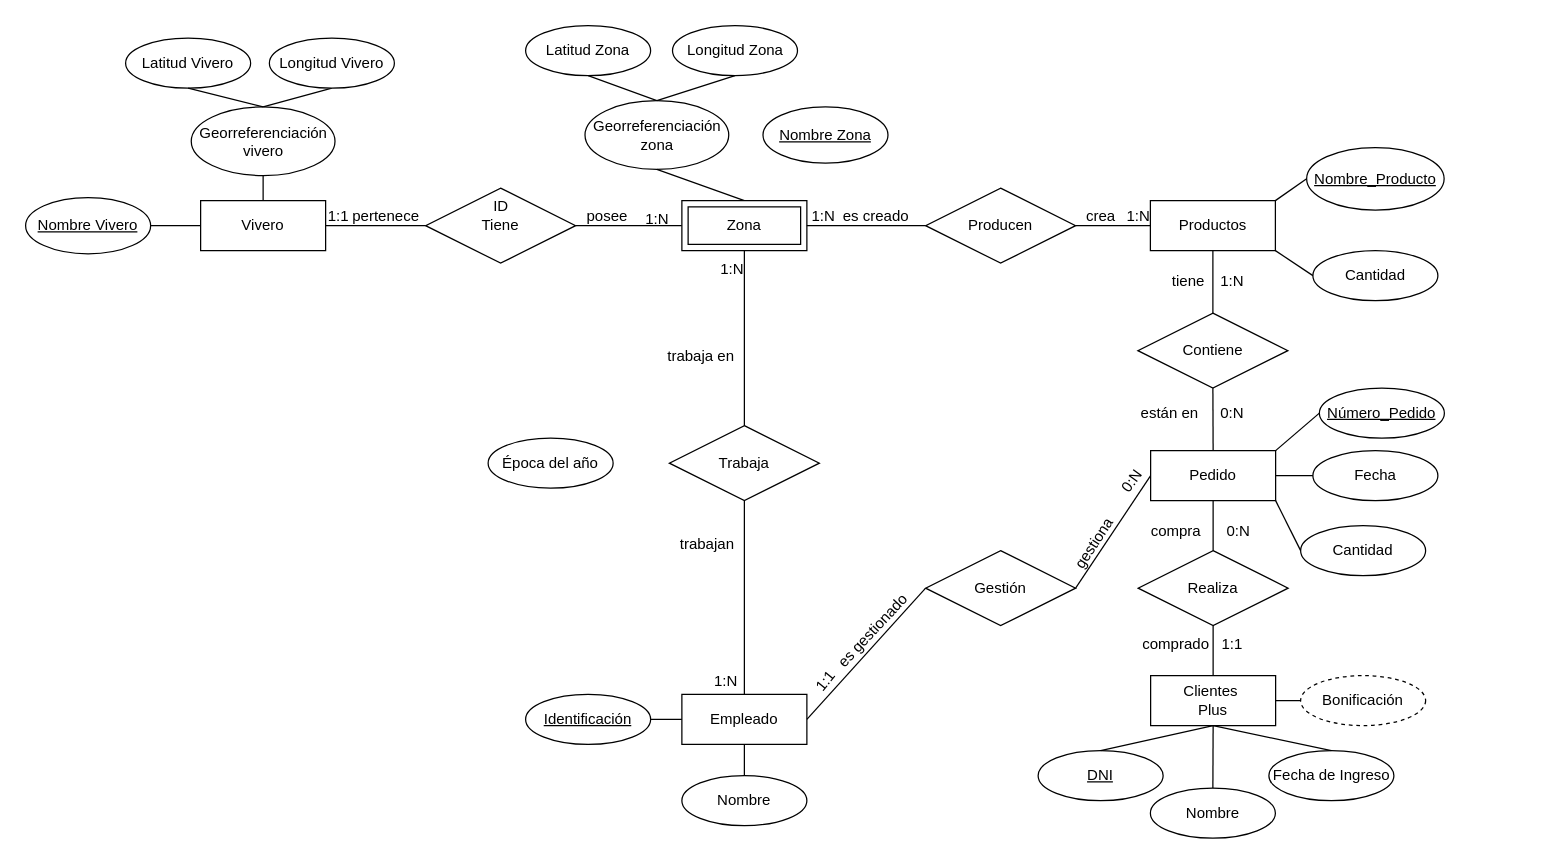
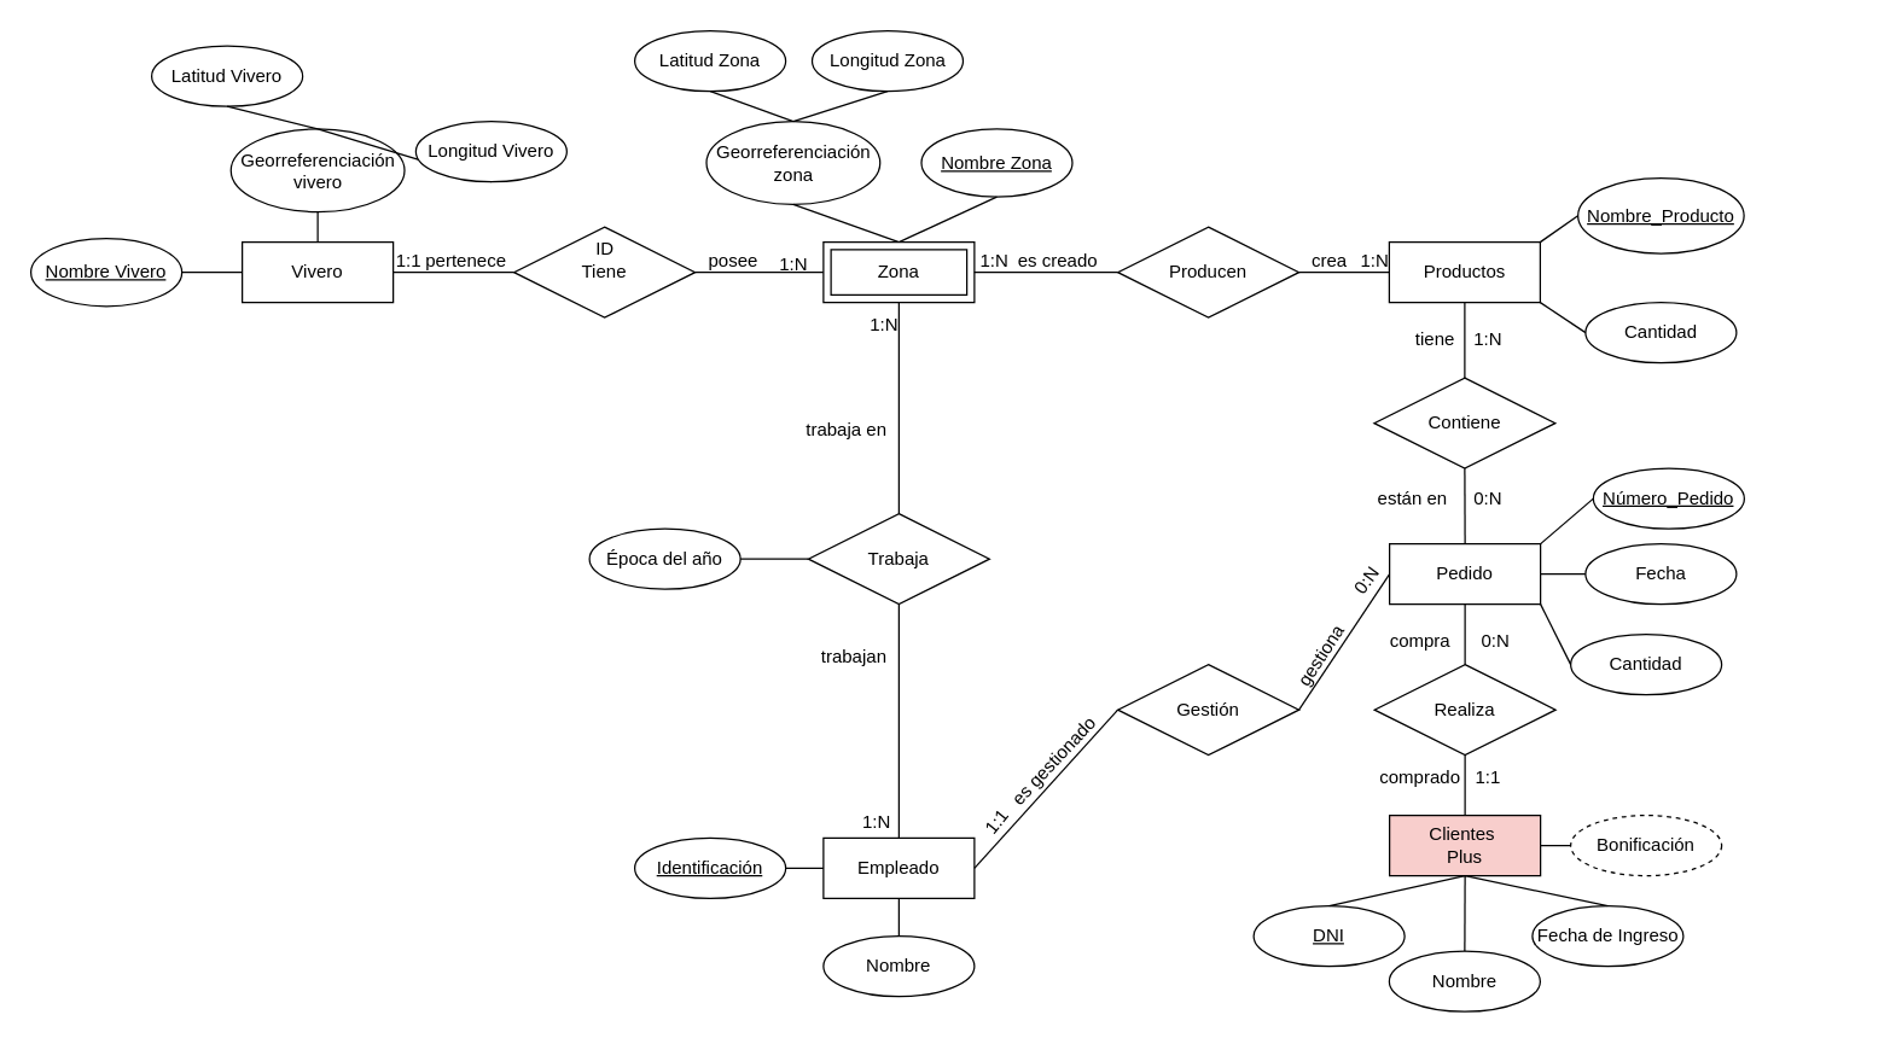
- <mxCell id="17" value="Longitud Vivero" style="ellipse;whiteSpace=wrap;html=1;align=center;" vertex="1" parent="1"><mxGeometry x="215" y="30" width="100" height="40" as="geometry" /></mxCell>
+ <mxCell id="17" value="Longitud Vivero" style="ellipse;whiteSpace=wrap;html=1;align=center;" vertex="1" parent="1"><mxGeometry x="275" y="80" width="100" height="40" as="geometry" /></mxCell>
+ <mxCell id="29" value="" style="endArrow=none;html=1;rounded=0;exitX=0.5;exitY=0;exitDx=0;exitDy=0;entryX=0.5;entryY=1;entryDx=0;entryDy=0;" edge="1" parent="1" source="113" target="28"><mxGeometry relative="1" as="geometry"><mxPoint x="710" y="180" as="sourcePoint" /><mxPoint x="800" y="138" as="targetPoint" /></mxGeometry></mxCell>
+ <mxCell id="30" value="" style="resizable=0;html=1;whiteSpace=wrap;align=right;verticalAlign=bottom;" connectable="0" vertex="1" parent="29"><mxGeometry x="1" relative="1" as="geometry" /></mxCell>
+ <mxCell id="124" value="" style="endArrow=none;html=1;rounded=0;exitX=1;exitY=0.5;exitDx=0;exitDy=0;entryX=0;entryY=0.5;entryDx=0;entryDy=0;" edge="1" parent="1" source="123" target="43"><mxGeometry relative="1" as="geometry"><mxPoint x="605" y="350" as="sourcePoint" /><mxPoint x="605" y="210" as="targetPoint" /></mxGeometry></mxCell>
+ <mxCell id="125" value="" style="resizable=0;html=1;whiteSpace=wrap;align=right;verticalAlign=bottom;" connectable="0" vertex="1" parent="124"><mxGeometry x="1" relative="1" as="geometry" /></mxCell>
- <mxCell id="23" value="&lt;div&gt;Clientes&amp;nbsp;&lt;/div&gt;&lt;div&gt;Plus&lt;/div&gt;" style="whiteSpace=wrap;html=1;align=center;" vertex="1" parent="1"><mxGeometry x="920" y="540" width="100" height="40" as="geometry" /></mxCell>
+ <mxCell id="23" value="&lt;div&gt;Clientes&amp;nbsp;&lt;/div&gt;&lt;div&gt;Plus&lt;/div&gt;" style="whiteSpace=wrap;html=1;align=center;fillColor=#f8cecc;" vertex="1" parent="1"><mxGeometry x="920" y="540" width="100" height="40" as="geometry" /></mxCell>
